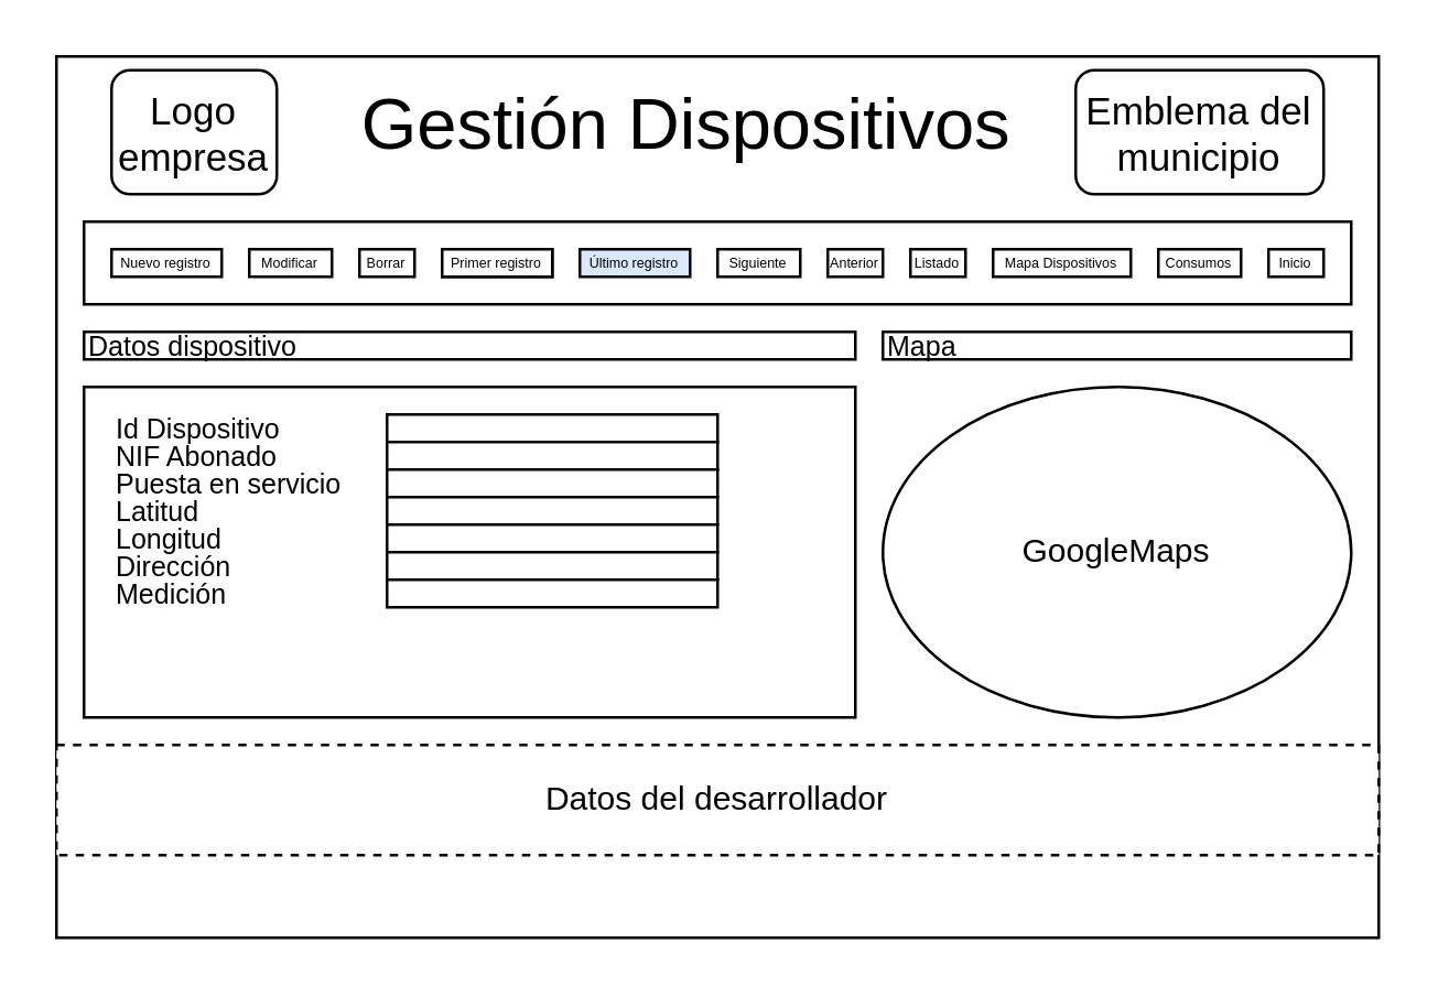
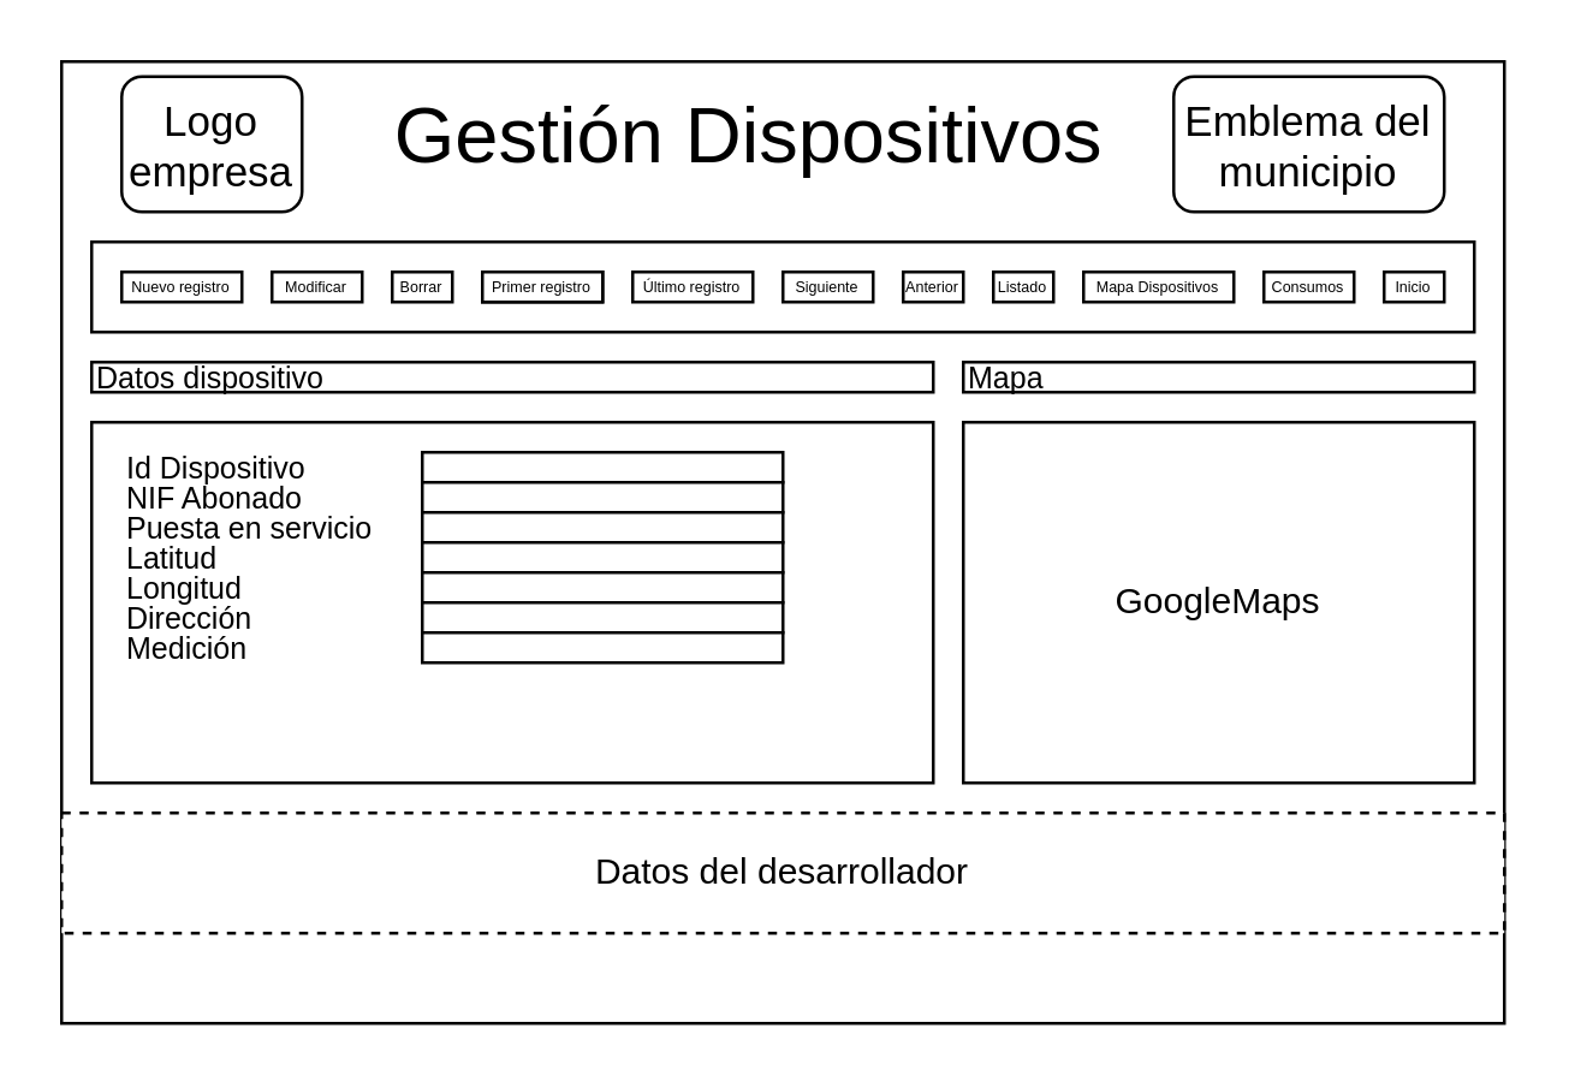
- <mxCell id="31" value="&lt;font style=&quot;font-size: 5px;&quot;&gt;Último registro&lt;/font&gt;" style="rounded=0;whiteSpace=wrap;html=1;fontSize=7;fillColor=#dae8fc;" vertex="1" parent="1"><mxGeometry x="210" y="90" width="40" height="10" as="geometry" /></mxCell>
+ <mxCell id="31" value="&lt;font style=&quot;font-size: 5px;&quot;&gt;Último registro&lt;/font&gt;" style="rounded=0;whiteSpace=wrap;html=1;fontSize=7;" vertex="1" parent="1"><mxGeometry x="210" y="90" width="40" height="10" as="geometry" /></mxCell>
- <mxCell id="9" value="GoogleMaps" style="ellipse;whiteSpace=wrap;html=1;" parent="1" vertex="1"><mxGeometry x="320" y="140" width="170" height="120" as="geometry" /></mxCell>
+ <mxCell id="9" value="GoogleMaps" style="rounded=0;whiteSpace=wrap;html=1;" parent="1" vertex="1"><mxGeometry x="320" y="140" width="170" height="120" as="geometry" /></mxCell>
